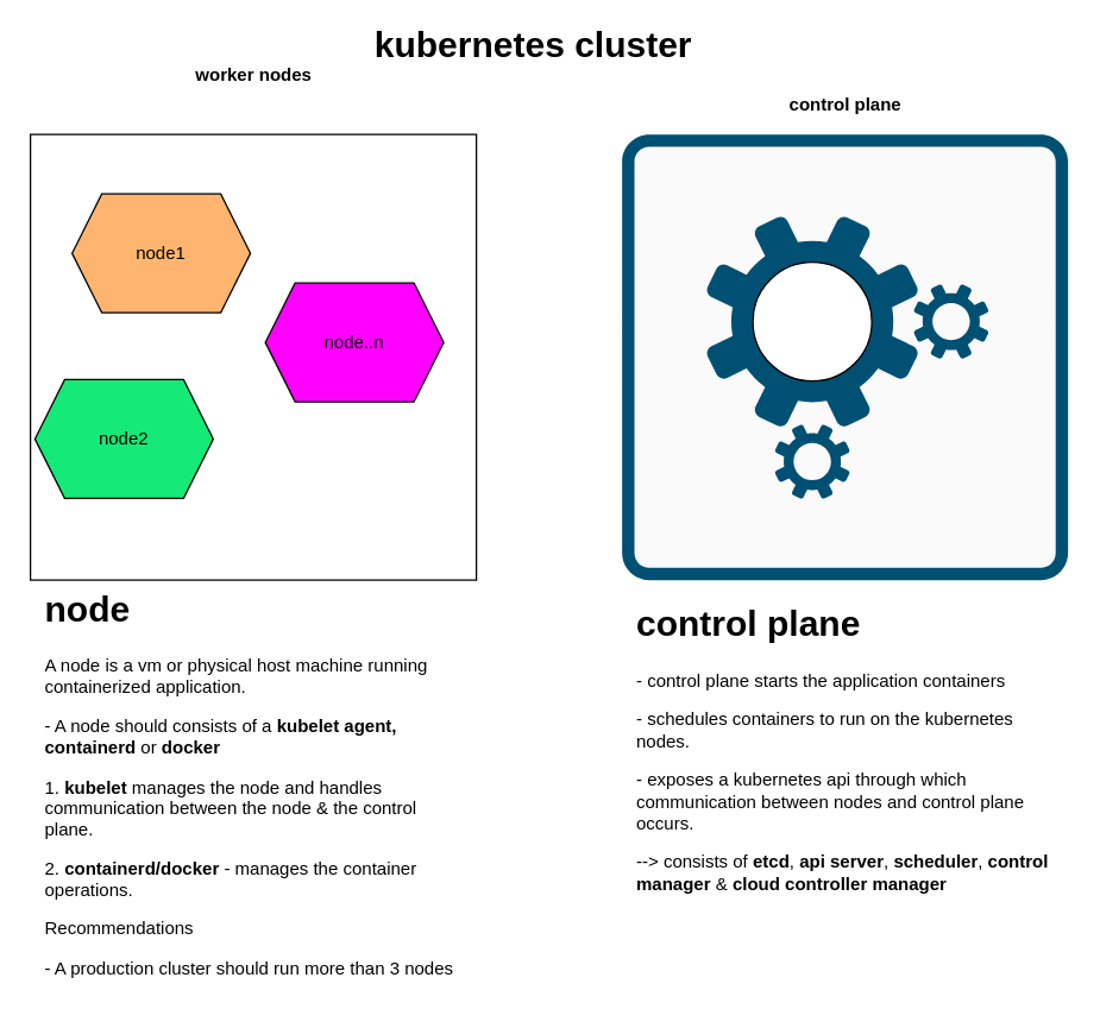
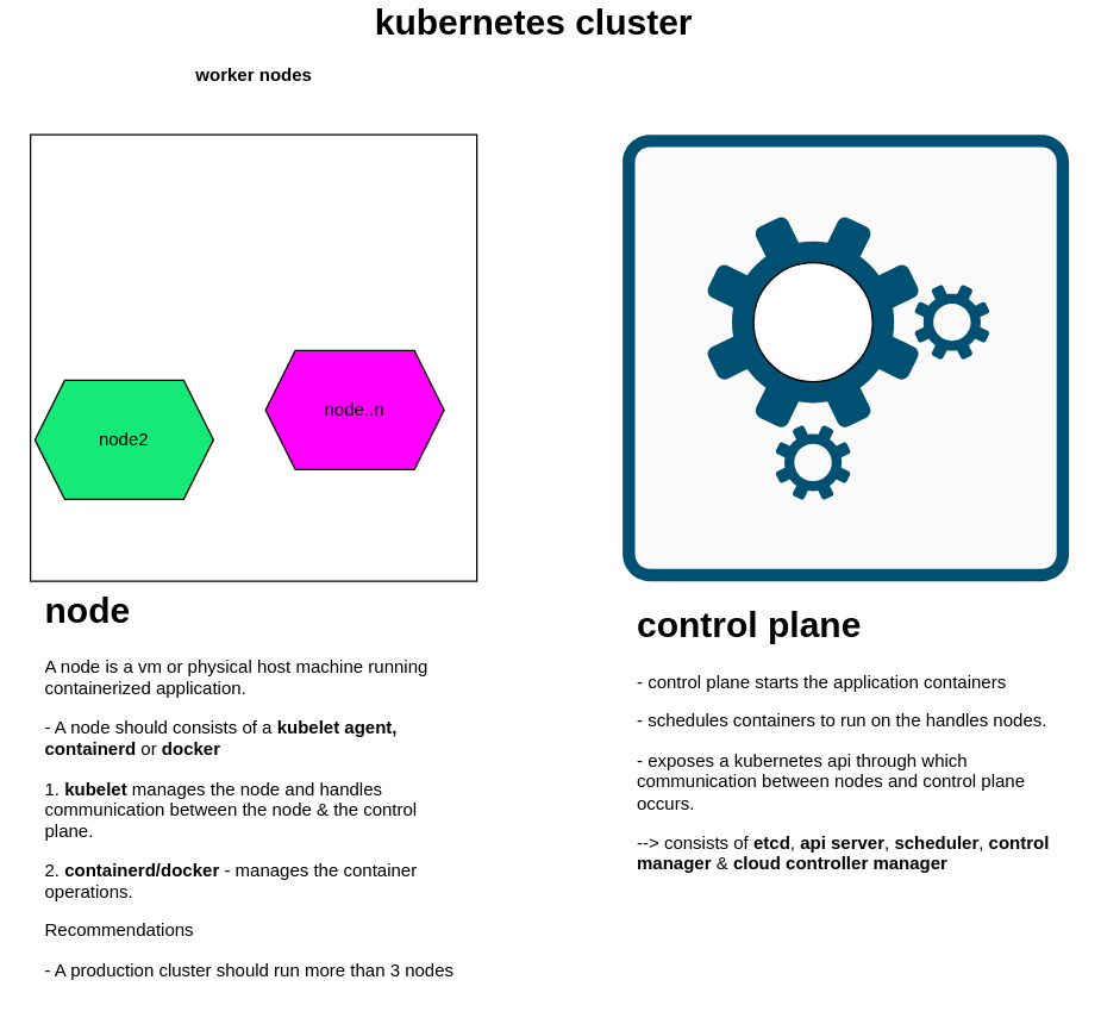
- <mxCell id="10" value="&lt;font style=&quot;font-size: 24px&quot;&gt;kubernetes cluster&lt;/font&gt;" style="text;html=1;align=center;verticalAlign=middle;resizable=0;points=[];autosize=1;strokeColor=none;fillColor=none;fontStyle=1" vertex="1" parent="1"><mxGeometry x="243" y="20" width="230" height="20" as="geometry" /></mxCell>
+ <mxCell id="10" value="&lt;font style=&quot;font-size: 24px&quot;&gt;kubernetes cluster&lt;/font&gt;" style="text;html=1;align=center;verticalAlign=middle;resizable=0;points=[];autosize=1;strokeColor=none;fillColor=none;fontStyle=1" vertex="1" parent="1"><mxGeometry x="243" y="5" width="230" height="20" as="geometry" /></mxCell>
- <mxCell id="8" value="control plane" style="text;html=1;align=center;verticalAlign=middle;resizable=0;points=[];autosize=1;strokeColor=none;fillColor=none;fontStyle=1" vertex="1" parent="1"><mxGeometry x="523" y="60" width="90" height="20" as="geometry" /></mxCell>
- <mxCell id="3" value="node1" style="shape=hexagon;perimeter=hexagonPerimeter2;whiteSpace=wrap;html=1;fixedSize=1;fillColor=#FFB570;" vertex="1" parent="1"><mxGeometry x="48" y="130" width="120" height="80" as="geometry" /></mxCell>
- <mxCell id="5" value="node..n" style="shape=hexagon;perimeter=hexagonPerimeter2;whiteSpace=wrap;html=1;fixedSize=1;fillColor=#FF00FF;" vertex="1" parent="1"><mxGeometry x="178" y="190" width="120" height="80" as="geometry" /></mxCell>
+ <mxCell id="5" value="node..n" style="shape=hexagon;perimeter=hexagonPerimeter2;whiteSpace=wrap;html=1;fixedSize=1;fillColor=#FF00FF;" vertex="1" parent="1"><mxGeometry x="178" y="235" width="120" height="80" as="geometry" /></mxCell>
- <mxCell id="11" value="&lt;h1&gt;control plane&lt;/h1&gt;&lt;p&gt;- control plane starts the application containers&lt;/p&gt;&lt;p&gt;- schedules containers to run on the kubernetes nodes.&lt;/p&gt;&lt;p&gt;- exposes a kubernetes api through which communication between nodes and control plane occurs.&lt;/p&gt;&lt;p&gt;--&amp;gt; consists of &lt;b&gt;etcd&lt;/b&gt;, &lt;b&gt;api server&lt;/b&gt;, &lt;b&gt;scheduler&lt;/b&gt;, &lt;b&gt;control manager&lt;/b&gt; &amp;amp; &lt;b&gt;cloud controller manager&lt;/b&gt;&lt;/p&gt;" style="text;html=1;strokeColor=none;fillColor=none;spacing=5;spacingTop=-20;whiteSpace=wrap;overflow=hidden;rounded=0;" vertex="1" parent="1"><mxGeometry x="423" y="400" width="295" height="210" as="geometry" /></mxCell>
+ <mxCell id="11" value="&lt;h1&gt;control plane&lt;/h1&gt;&lt;p&gt;- control plane starts the application containers&lt;/p&gt;&lt;p&gt;- schedules containers to run on the handles nodes.&lt;/p&gt;&lt;p&gt;- exposes a kubernetes api through which communication between nodes and control plane occurs.&lt;/p&gt;&lt;p&gt;--&amp;gt; consists of &lt;b&gt;etcd&lt;/b&gt;, &lt;b&gt;api server&lt;/b&gt;, &lt;b&gt;scheduler&lt;/b&gt;, &lt;b&gt;control manager&lt;/b&gt; &amp;amp; &lt;b&gt;cloud controller manager&lt;/b&gt;&lt;/p&gt;" style="text;html=1;strokeColor=none;fillColor=none;spacing=5;spacingTop=-20;whiteSpace=wrap;overflow=hidden;rounded=0;" vertex="1" parent="1"><mxGeometry x="423" y="400" width="295" height="210" as="geometry" /></mxCell>
